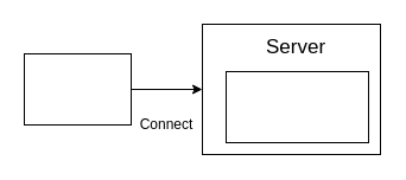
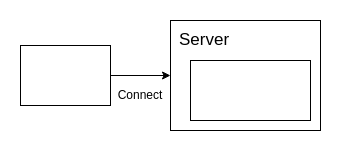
- <mxCell id="3" value="&lt;font style=&quot;font-size: 17px&quot;&gt;Server&lt;/font&gt;" style="text;html=1;strokeColor=none;fillColor=none;align=center;verticalAlign=middle;whiteSpace=wrap;rounded=0;" vertex="1" parent="1"><mxGeometry x="229" y="30" width="40" height="20" as="geometry" /></mxCell>
+ <mxCell id="3" value="&lt;font style=&quot;font-size: 17px&quot;&gt;Server&lt;/font&gt;" style="text;html=1;strokeColor=none;fillColor=none;align=center;verticalAlign=middle;whiteSpace=wrap;rounded=0;" vertex="1" parent="1"><mxGeometry x="184" y="30" width="40" height="20" as="geometry" /></mxCell>
- <mxCell id="7" value="Connect" style="text;html=1;strokeColor=none;fillColor=none;align=center;verticalAlign=middle;whiteSpace=wrap;rounded=0;" vertex="1" parent="1"><mxGeometry x="120" y="95" width="40" height="20" as="geometry" /></mxCell>
+ <mxCell id="7" value="Connect" style="text;html=1;strokeColor=none;fillColor=none;align=center;verticalAlign=middle;whiteSpace=wrap;rounded=0;" vertex="1" parent="1"><mxGeometry x="120" y="85" width="40" height="20" as="geometry" /></mxCell>
